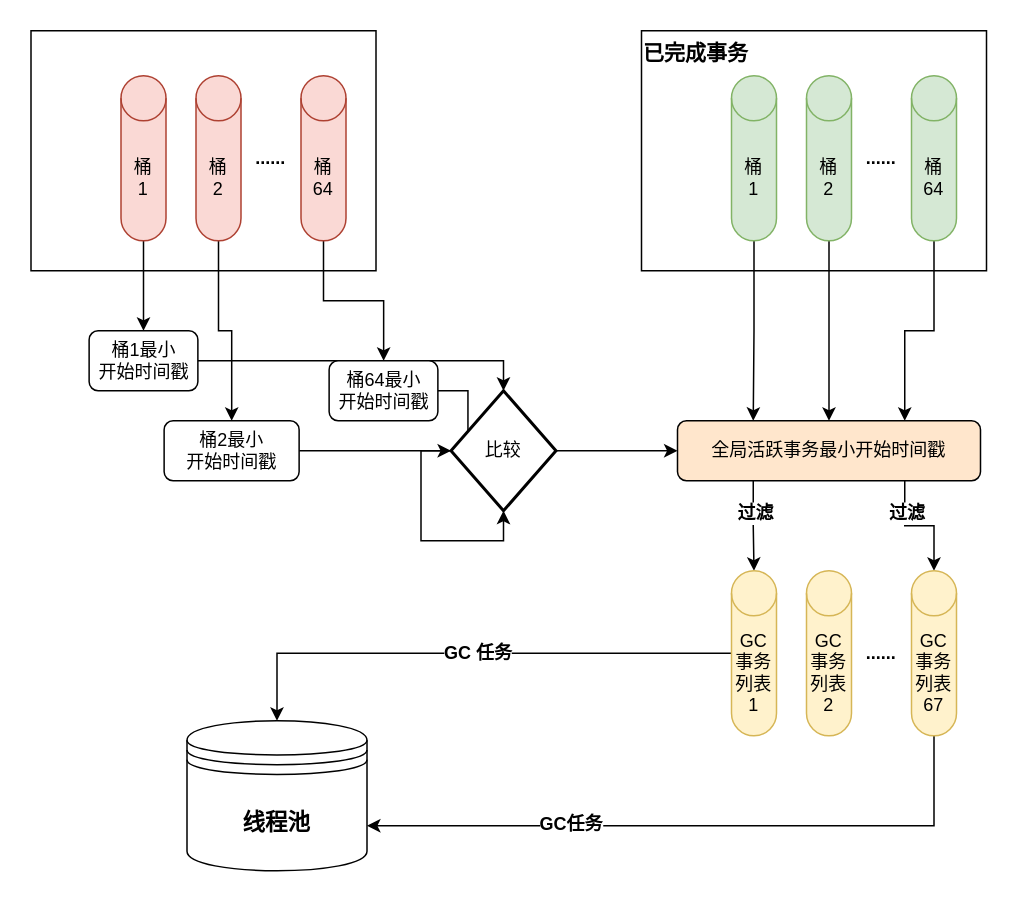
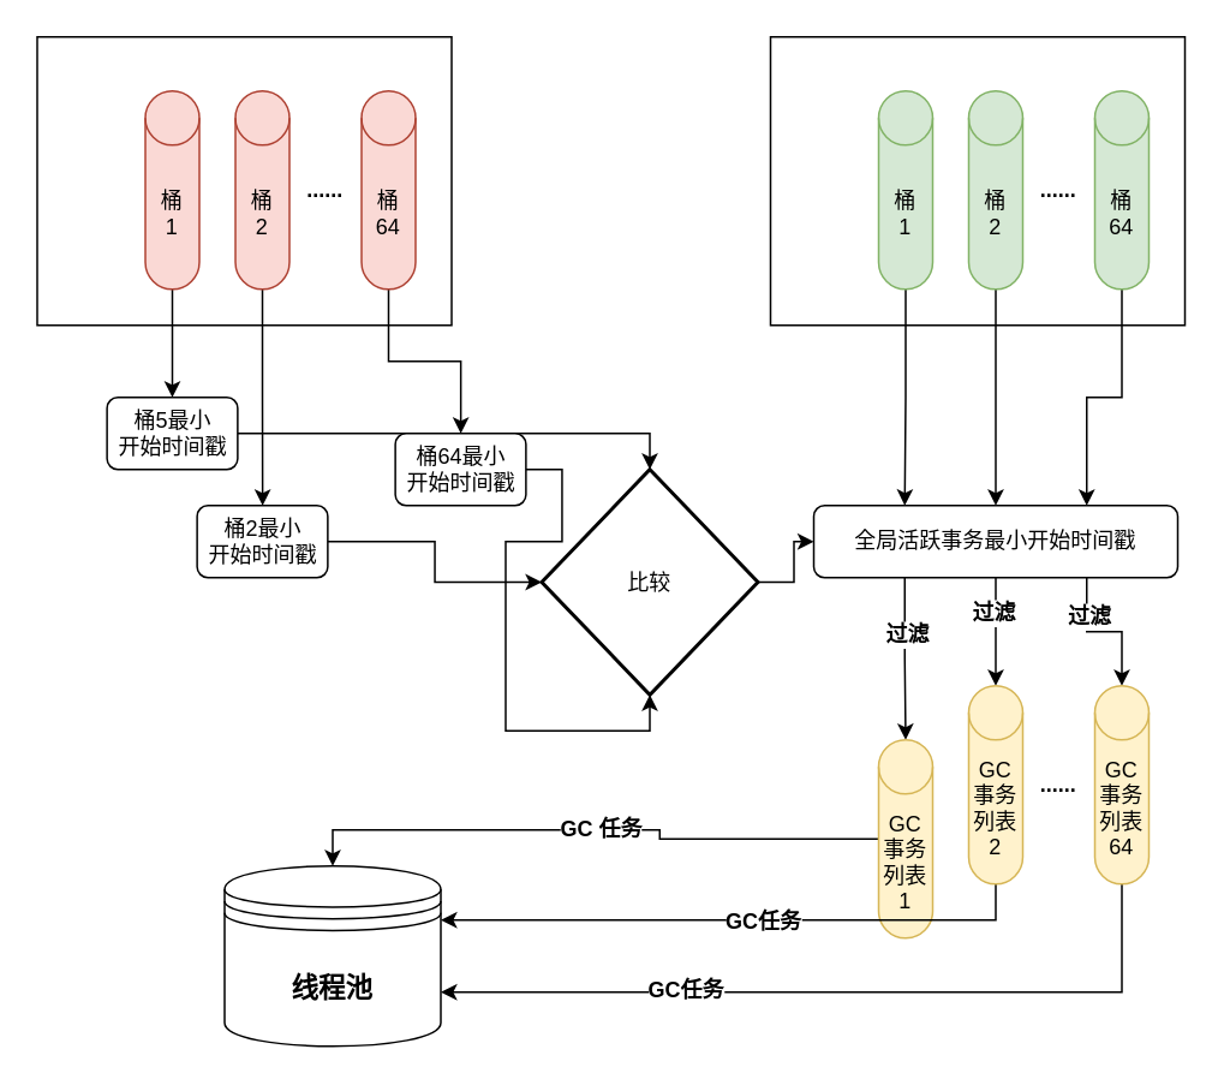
- <mxCell id="18" value="&lt;b&gt;&lt;font style=&quot;font-size: 14px;&quot;&gt;已完成事务&lt;/font&gt;&lt;/b&gt;" style="text;html=1;align=center;verticalAlign=middle;whiteSpace=wrap;rounded=0;" vertex="1" parent="1"><mxGeometry x="427" y="20" width="73" height="30" as="geometry" /></mxCell>
- <mxCell id="20" value="桶1最小&lt;div&gt;开始时间戳&lt;/div&gt;" style="rounded=1;whiteSpace=wrap;html=1;" vertex="1" parent="1"><mxGeometry x="58.75" y="220" width="72.5" height="40" as="geometry" /></mxCell>
+ <mxCell id="20" value="桶5最小&lt;div&gt;开始时间戳&lt;/div&gt;" style="rounded=1;whiteSpace=wrap;html=1;" vertex="1" parent="1"><mxGeometry x="58.75" y="220" width="72.5" height="40" as="geometry" /></mxCell>
- <mxCell id="22" value="桶2最小&lt;div&gt;开始时间戳&lt;/div&gt;" style="rounded=1;whiteSpace=wrap;html=1;" vertex="1" parent="1"><mxGeometry x="108.75" y="280" width="90" height="40" as="geometry" /></mxCell>
+ <mxCell id="22" value="桶2最小&lt;div&gt;开始时间戳&lt;/div&gt;" style="rounded=1;whiteSpace=wrap;html=1;" vertex="1" parent="1"><mxGeometry x="108.75" y="280" width="72.5" height="40" as="geometry" /></mxCell>
- <mxCell id="33" value="比较" style="strokeWidth=2;html=1;shape=mxgraph.flowchart.decision;whiteSpace=wrap;" vertex="1" parent="1"><mxGeometry x="300" y="260" width="70" height="80" as="geometry" /></mxCell>
+ <mxCell id="33" value="比较" style="strokeWidth=2;html=1;shape=mxgraph.flowchart.decision;whiteSpace=wrap;" vertex="1" parent="1"><mxGeometry x="300" y="260" width="120" height="125" as="geometry" /></mxCell>
- <mxCell id="31" value="全局活跃事务最小开始时间戳" style="whiteSpace=wrap;html=1;rounded=1;fillColor=#ffe6cc;" vertex="1" parent="1"><mxGeometry x="451" y="280" width="202" height="40" as="geometry" /></mxCell>
+ <mxCell id="31" value="全局活跃事务最小开始时间戳" style="whiteSpace=wrap;html=1;rounded=1;" vertex="1" parent="1"><mxGeometry x="451" y="280" width="202" height="40" as="geometry" /></mxCell>
+ <mxCell id="27" style="edgeStyle=orthogonalEdgeStyle;rounded=0;orthogonalLoop=1;jettySize=auto;html=1;exitX=0.5;exitY=1;exitDx=0;exitDy=0;" edge="1" parent="1" source="31" target="39"><mxGeometry relative="1" as="geometry" /></mxCell>
+ <mxCell id="28" value="&lt;b&gt;&lt;font style=&quot;font-size: 12px;&quot;&gt;过滤&lt;/font&gt;&lt;/b&gt;" style="edgeLabel;html=1;align=center;verticalAlign=middle;resizable=0;points=[];" vertex="1" connectable="0" parent="27"><mxGeometry x="-0.367" y="-2" relative="1" as="geometry"><mxPoint as="offset" /></mxGeometry></mxCell>
- <mxCell id="36" value="GC事务列表&lt;div&gt;1&lt;/div&gt;" style="shape=cylinder3;whiteSpace=wrap;html=1;boundedLbl=1;backgroundOutline=1;size=15;fillColor=#fff2cc;strokeColor=#d6b656;" vertex="1" parent="1"><mxGeometry x="487" y="380" width="30" height="110" as="geometry" /></mxCell>
+ <mxCell id="36" value="GC事务列表&lt;div&gt;1&lt;/div&gt;" style="shape=cylinder3;whiteSpace=wrap;html=1;boundedLbl=1;backgroundOutline=1;size=15;fillColor=#fff2cc;strokeColor=#d6b656;" vertex="1" parent="1"><mxGeometry x="487" y="410" width="30" height="110" as="geometry" /></mxCell>
- <mxCell id="42" value="GC事务列表&lt;div&gt;67&lt;/div&gt;" style="shape=cylinder3;whiteSpace=wrap;html=1;boundedLbl=1;backgroundOutline=1;size=15;fillColor=#fff2cc;strokeColor=#d6b656;" vertex="1" parent="1"><mxGeometry x="607" y="380" width="30" height="110" as="geometry" /></mxCell>
+ <mxCell id="42" value="GC事务列表&lt;div&gt;64&lt;/div&gt;" style="shape=cylinder3;whiteSpace=wrap;html=1;boundedLbl=1;backgroundOutline=1;size=15;fillColor=#fff2cc;strokeColor=#d6b656;" vertex="1" parent="1"><mxGeometry x="607" y="380" width="30" height="110" as="geometry" /></mxCell>
+ <mxCell id="37" style="edgeStyle=orthogonalEdgeStyle;rounded=0;orthogonalLoop=1;jettySize=auto;html=1;exitX=0.5;exitY=1;exitDx=0;exitDy=0;exitPerimeter=0;entryX=1;entryY=0.3;entryDx=0;entryDy=0;" edge="1" parent="1" source="39" target="44"><mxGeometry relative="1" as="geometry" /></mxCell>
+ <mxCell id="38" value="&lt;b&gt;&lt;font style=&quot;font-size: 12px;&quot;&gt;GC任务&lt;/font&gt;&lt;/b&gt;" style="edgeLabel;html=1;align=center;verticalAlign=middle;resizable=0;points=[];" vertex="1" connectable="0" parent="37"><mxGeometry x="-0.086" relative="1" as="geometry"><mxPoint as="offset" /></mxGeometry></mxCell>
